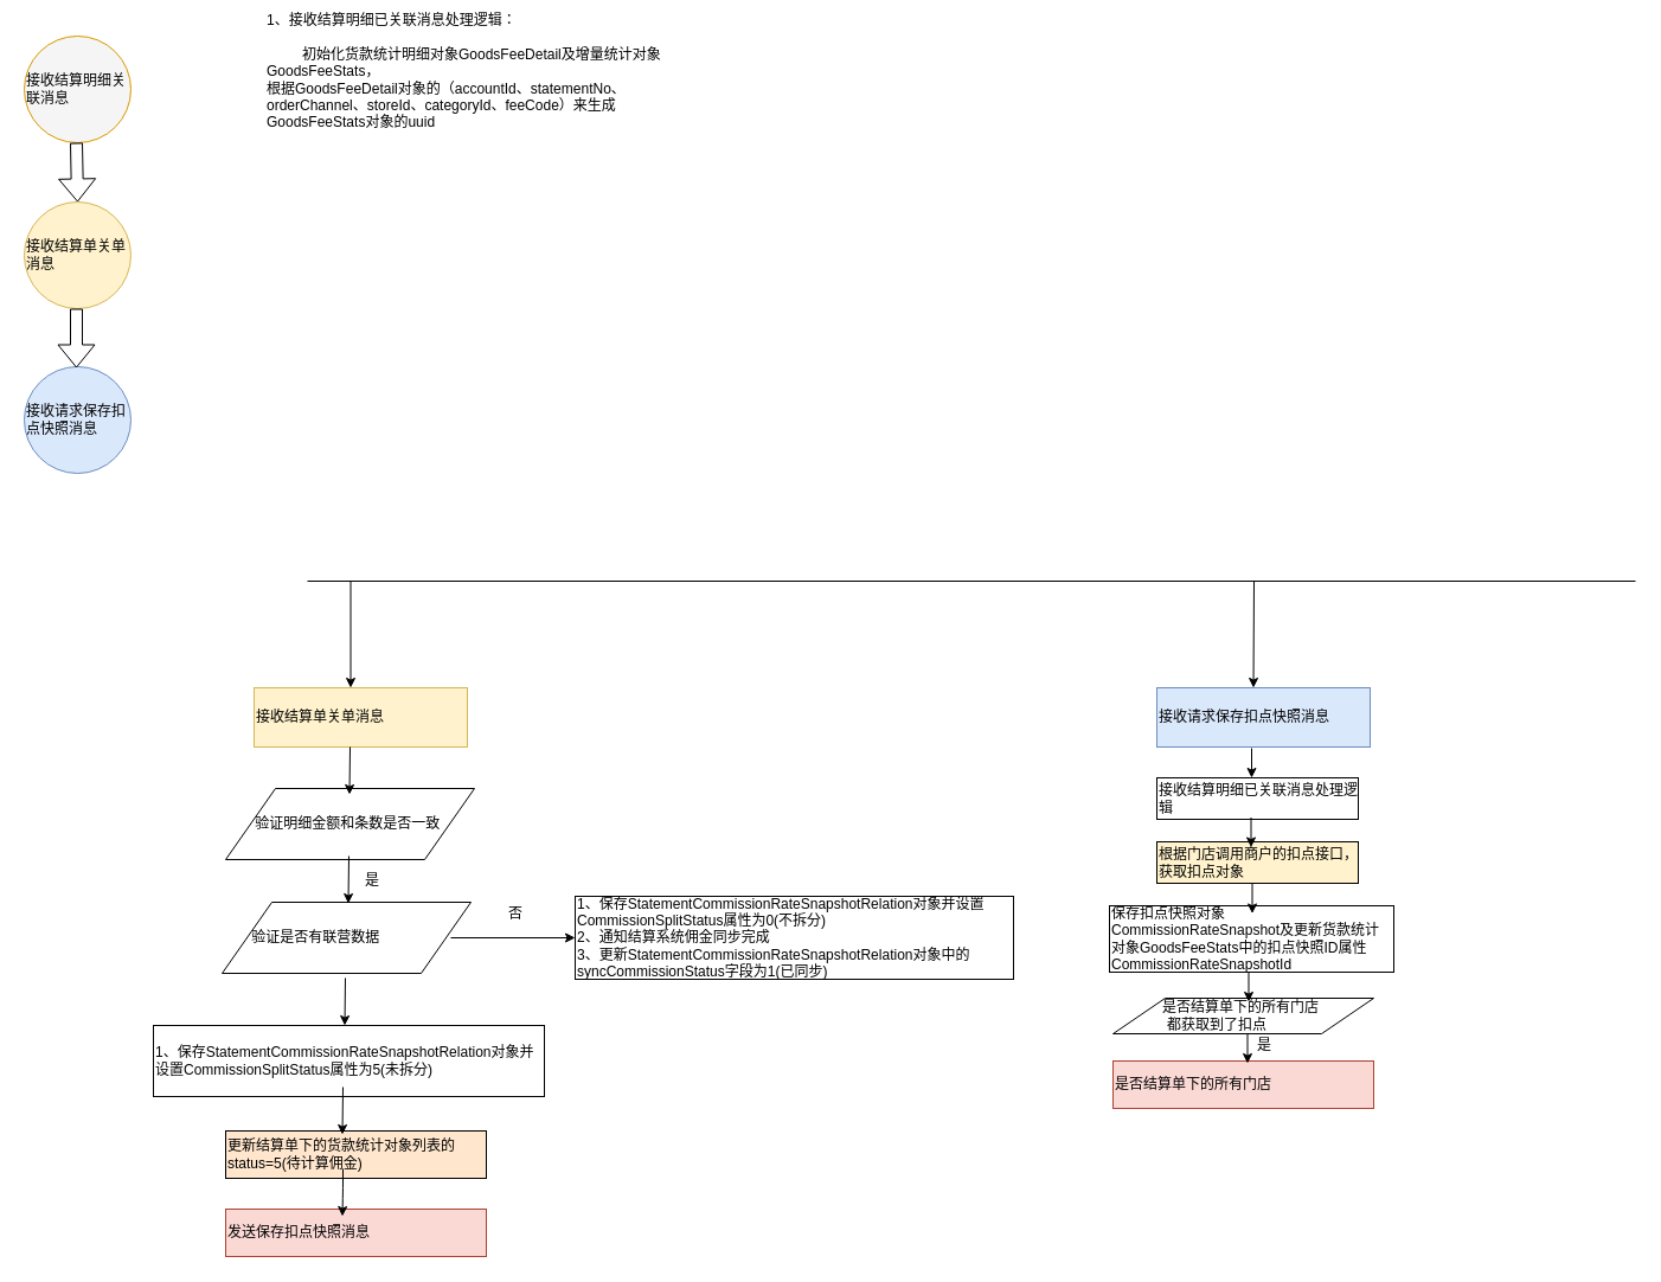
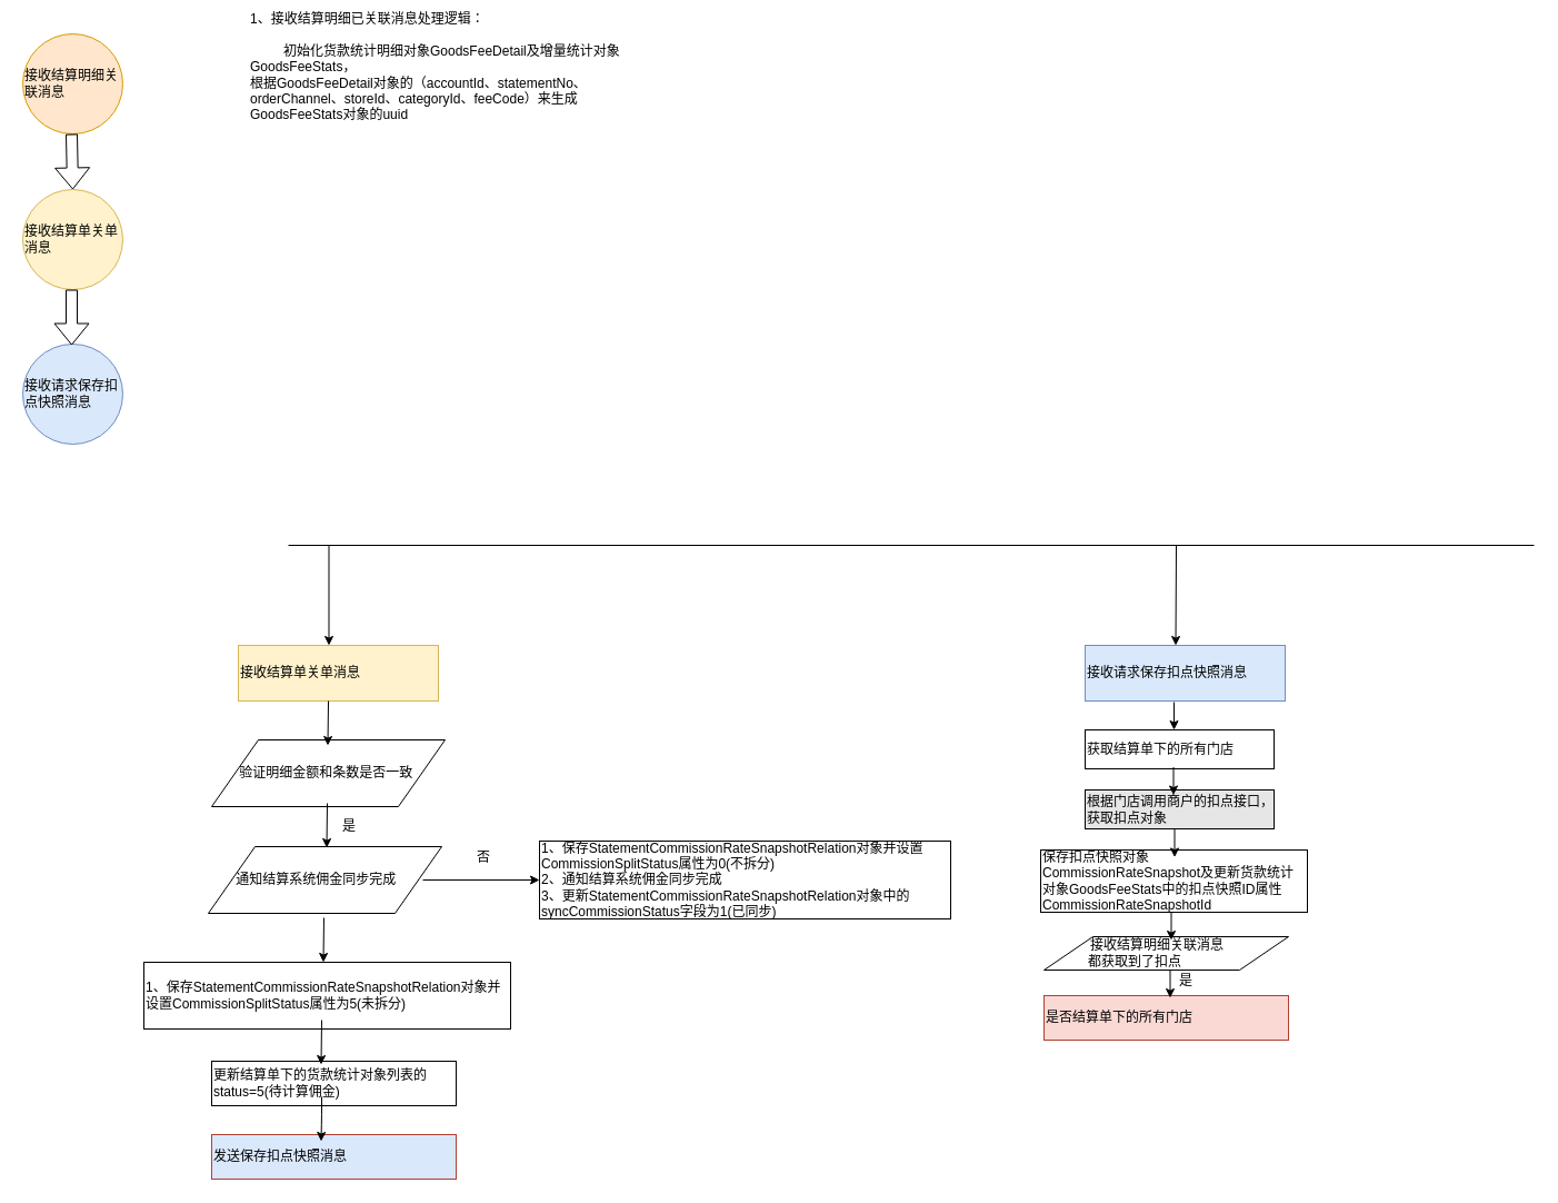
- <mxCell id="2" value="接收结算明细关联消息" style="ellipse;whiteSpace=wrap;html=1;aspect=fixed;align=left;fillColor=#f5f5f5;strokeColor=#d79b00;" vertex="1" parent="1"><mxGeometry x="20" y="30" width="90" height="90" as="geometry" /></mxCell>
+ <mxCell id="2" value="接收结算明细关联消息" style="ellipse;whiteSpace=wrap;html=1;aspect=fixed;align=left;fillColor=#ffe6cc;strokeColor=#d79b00;" vertex="1" parent="1"><mxGeometry x="20" y="30" width="90" height="90" as="geometry" /></mxCell>
- <mxCell id="27" value="接收结算明细已关联消息处理逻辑" style="rounded=0;whiteSpace=wrap;html=1;align=left;" vertex="1" parent="1"><mxGeometry x="976" y="656" width="170" height="35" as="geometry" /></mxCell>
+ <mxCell id="27" value="获取结算单下的所有门店" style="rounded=0;whiteSpace=wrap;html=1;align=left;" vertex="1" parent="1"><mxGeometry x="976" y="656" width="170" height="35" as="geometry" /></mxCell>
- <mxCell id="28" value="根据门店调用商户的扣点接口，获取扣点对象" style="rounded=0;whiteSpace=wrap;html=1;align=left;fillColor=#fff2cc;" vertex="1" parent="1"><mxGeometry x="976" y="710" width="170" height="35" as="geometry" /></mxCell>
+ <mxCell id="28" value="根据门店调用商户的扣点接口，获取扣点对象" style="rounded=0;whiteSpace=wrap;html=1;align=left;fillColor=#E6E6E6;" vertex="1" parent="1"><mxGeometry x="976" y="710" width="170" height="35" as="geometry" /></mxCell>
- <mxCell id="10" value="&lt;div align=&quot;right&quot;&gt;&amp;nbsp;&amp;nbsp;&amp;nbsp;&amp;nbsp;&amp;nbsp;&amp;nbsp; 验证是否有联营数据&lt;/div&gt;" style="shape=parallelogram;perimeter=parallelogramPerimeter;whiteSpace=wrap;html=1;align=left;" vertex="1" parent="1"><mxGeometry x="187" y="761" width="210" height="60" as="geometry" /></mxCell>
+ <mxCell id="10" value="&lt;div align=&quot;right&quot;&gt;&amp;nbsp;&amp;nbsp;&amp;nbsp;&amp;nbsp;&amp;nbsp;&amp;nbsp; 通知结算系统佣金同步完成&lt;/div&gt;" style="shape=parallelogram;perimeter=parallelogramPerimeter;whiteSpace=wrap;html=1;align=left;" vertex="1" parent="1"><mxGeometry x="187" y="761" width="210" height="60" as="geometry" /></mxCell>
- <mxCell id="30" value="&amp;nbsp;&amp;nbsp;&amp;nbsp;&amp;nbsp;&amp;nbsp;&amp;nbsp;&amp;nbsp;&amp;nbsp;&amp;nbsp;&amp;nbsp;&amp;nbsp; 是否结算单下的所有门店&lt;br&gt;&lt;div align=&quot;center&quot;&gt;都获取到了扣点&lt;/div&gt;" style="shape=parallelogram;perimeter=parallelogramPerimeter;whiteSpace=wrap;html=1;align=left;" vertex="1" parent="1"><mxGeometry x="939" y="842" width="220" height="30" as="geometry" /></mxCell>
+ <mxCell id="30" value="&amp;nbsp;&amp;nbsp;&amp;nbsp;&amp;nbsp;&amp;nbsp;&amp;nbsp;&amp;nbsp;&amp;nbsp;&amp;nbsp;&amp;nbsp;&amp;nbsp; 接收结算明细关联消息&lt;br&gt;&lt;div align=&quot;center&quot;&gt;都获取到了扣点&lt;/div&gt;" style="shape=parallelogram;perimeter=parallelogramPerimeter;whiteSpace=wrap;html=1;align=left;" vertex="1" parent="1"><mxGeometry x="939" y="842" width="220" height="30" as="geometry" /></mxCell>
- <mxCell id="18" value="更新结算单下的货款统计对象列表的status=5(待计算佣金)" style="rounded=0;whiteSpace=wrap;html=1;align=left;fillColor=#ffe6cc;" vertex="1" parent="1"><mxGeometry x="190" y="954" width="220" height="40" as="geometry" /></mxCell>
+ <mxCell id="18" value="更新结算单下的货款统计对象列表的status=5(待计算佣金)" style="rounded=0;whiteSpace=wrap;html=1;align=left;" vertex="1" parent="1"><mxGeometry x="190" y="954" width="220" height="40" as="geometry" /></mxCell>
- <mxCell id="19" value="发送保存扣点快照消息" style="rounded=0;whiteSpace=wrap;html=1;align=left;fillColor=#fad9d5;strokeColor=#ae4132;" vertex="1" parent="1"><mxGeometry x="190" y="1020" width="220" height="40" as="geometry" /></mxCell>
+ <mxCell id="19" value="发送保存扣点快照消息" style="rounded=0;whiteSpace=wrap;html=1;align=left;fillColor=#dae8fc;strokeColor=#ae4132;" vertex="1" parent="1"><mxGeometry x="190" y="1020" width="220" height="40" as="geometry" /></mxCell>
